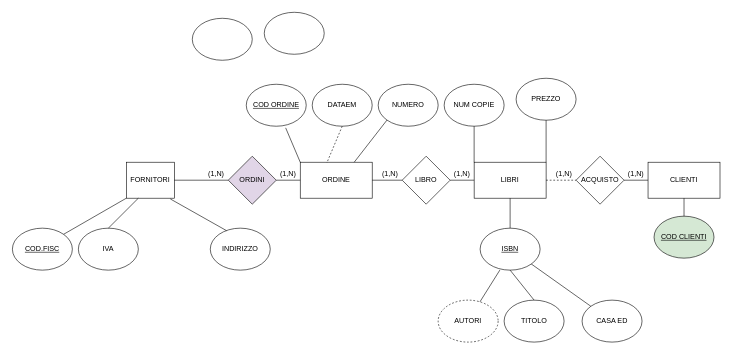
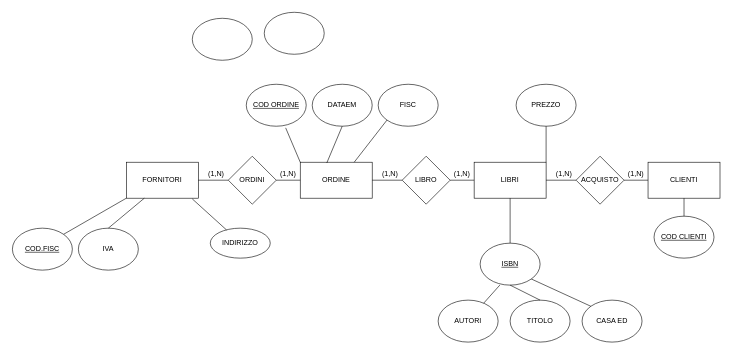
- <mxCell id="7" value="PREZZO" style="ellipse;whiteSpace=wrap;html=1;" vertex="1" parent="1"><mxGeometry x="860" y="130" width="100" height="70" as="geometry" /></mxCell>
+ <mxCell id="7" value="PREZZO" style="ellipse;whiteSpace=wrap;html=1;" vertex="1" parent="1"><mxGeometry x="860" y="140" width="100" height="70" as="geometry" /></mxCell>
- <mxCell id="37" value="NUMERO" style="ellipse;whiteSpace=wrap;html=1;" vertex="1" parent="1"><mxGeometry x="630" y="140" width="100" height="70" as="geometry" /></mxCell>
+ <mxCell id="37" value="FISC" style="ellipse;whiteSpace=wrap;html=1;" vertex="1" parent="1"><mxGeometry x="630" y="140" width="100" height="70" as="geometry" /></mxCell>
- <mxCell id="8" value="NUM COPIE" style="ellipse;whiteSpace=wrap;html=1;" vertex="1" parent="1"><mxGeometry x="740" y="140" width="100" height="70" as="geometry" /></mxCell>
- <mxCell id="41" value="" style="endArrow=none;html=1;exitX=0.5;exitY=1;exitDx=0;exitDy=0;entryX=0.369;entryY=0.021;entryDx=0;entryDy=0;entryPerimeter=0;dashed=1;" edge="1" parent="1" source="38" target="22"><mxGeometry width="50" height="50" relative="1" as="geometry"><mxPoint x="590" y="320" as="sourcePoint" /><mxPoint x="640" y="270" as="targetPoint" /></mxGeometry></mxCell>
+ <mxCell id="41" value="" style="endArrow=none;html=1;exitX=0.5;exitY=1;exitDx=0;exitDy=0;entryX=0.369;entryY=0.021;entryDx=0;entryDy=0;entryPerimeter=0;" edge="1" parent="1" source="38" target="22"><mxGeometry width="50" height="50" relative="1" as="geometry"><mxPoint x="590" y="320" as="sourcePoint" /><mxPoint x="640" y="270" as="targetPoint" /></mxGeometry></mxCell>
- <mxCell id="12" value="" style="endArrow=none;html=1;entryX=0.5;entryY=1;entryDx=0;entryDy=0;exitX=0;exitY=0;exitDx=0;exitDy=0;" edge="1" parent="1" source="3" target="8"><mxGeometry width="50" height="50" relative="1" as="geometry"><mxPoint x="590" y="330" as="sourcePoint" /><mxPoint x="640" y="280" as="targetPoint" /></mxGeometry></mxCell>
- <mxCell id="23" value="FORNITORI" style="rounded=0;whiteSpace=wrap;html=1;" vertex="1" parent="1"><mxGeometry x="210" y="270" width="80" height="60" as="geometry" /></mxCell>
+ <mxCell id="23" value="FORNITORI" style="rounded=0;whiteSpace=wrap;html=1;" vertex="1" parent="1"><mxGeometry x="210" y="270" width="120" height="60" as="geometry" /></mxCell>
- <mxCell id="25" value="ORDINI" style="rhombus;whiteSpace=wrap;html=1;fillColor=#e1d5e7;" vertex="1" parent="1"><mxGeometry x="380" y="260" width="80" height="80" as="geometry" /></mxCell>
+ <mxCell id="25" value="ORDINI" style="rhombus;whiteSpace=wrap;html=1;" vertex="1" parent="1"><mxGeometry x="380" y="260" width="80" height="80" as="geometry" /></mxCell>
- <mxCell id="5" value="" style="endArrow=none;html=1;entryX=0;entryY=0.5;entryDx=0;entryDy=0;exitX=1;exitY=0.5;exitDx=0;exitDy=0;dashed=1;" edge="1" parent="1" source="3" target="4"><mxGeometry width="50" height="50" relative="1" as="geometry"><mxPoint x="590" y="330" as="sourcePoint" /><mxPoint x="640" y="280" as="targetPoint" /></mxGeometry></mxCell>
+ <mxCell id="5" value="" style="endArrow=none;html=1;entryX=0;entryY=0.5;entryDx=0;entryDy=0;exitX=1;exitY=0.5;exitDx=0;exitDy=0;" edge="1" parent="1" source="3" target="4"><mxGeometry width="50" height="50" relative="1" as="geometry"><mxPoint x="590" y="330" as="sourcePoint" /><mxPoint x="640" y="280" as="targetPoint" /></mxGeometry></mxCell>
- <mxCell id="9" value="&lt;u&gt;COD CLIENTI&lt;/u&gt;" style="ellipse;whiteSpace=wrap;html=1;fillColor=#d5e8d4;" vertex="1" parent="1"><mxGeometry x="1090" y="360" width="100" height="70" as="geometry" /></mxCell>
+ <mxCell id="9" value="&lt;u&gt;COD CLIENTI&lt;/u&gt;" style="ellipse;whiteSpace=wrap;html=1;" vertex="1" parent="1"><mxGeometry x="1090" y="360" width="100" height="70" as="geometry" /></mxCell>
- <mxCell id="31" value="INDIRIZZO" style="ellipse;whiteSpace=wrap;html=1;" vertex="1" parent="1"><mxGeometry x="350" y="380" width="100" height="70" as="geometry" /></mxCell>
+ <mxCell id="31" value="INDIRIZZO" style="ellipse;whiteSpace=wrap;html=1;" vertex="1" parent="1"><mxGeometry x="350" y="380" width="100" height="50" as="geometry" /></mxCell>
- <mxCell id="11" value="&lt;u&gt;ISBN&lt;/u&gt;" style="ellipse;whiteSpace=wrap;html=1;" vertex="1" parent="1"><mxGeometry x="800" y="380" width="100" height="70" as="geometry" /></mxCell>
+ <mxCell id="11" value="&lt;u&gt;ISBN&lt;/u&gt;" style="ellipse;whiteSpace=wrap;html=1;" vertex="1" parent="1"><mxGeometry x="800" y="405" width="100" height="70" as="geometry" /></mxCell>
- <mxCell id="17" value="AUTORI" style="ellipse;whiteSpace=wrap;html=1;dashed=1;" vertex="1" parent="1"><mxGeometry x="730" y="500" width="100" height="70" as="geometry" /></mxCell>
+ <mxCell id="17" value="AUTORI" style="ellipse;whiteSpace=wrap;html=1;" vertex="1" parent="1"><mxGeometry x="730" y="500" width="100" height="70" as="geometry" /></mxCell>
- <mxCell id="18" value="TITOLO" style="ellipse;whiteSpace=wrap;html=1;" vertex="1" parent="1"><mxGeometry x="840" y="500" width="100" height="70" as="geometry" /></mxCell>
+ <mxCell id="18" value="TITOLO" style="ellipse;whiteSpace=wrap;html=1;" vertex="1" parent="1"><mxGeometry x="850" y="500" width="100" height="70" as="geometry" /></mxCell>
